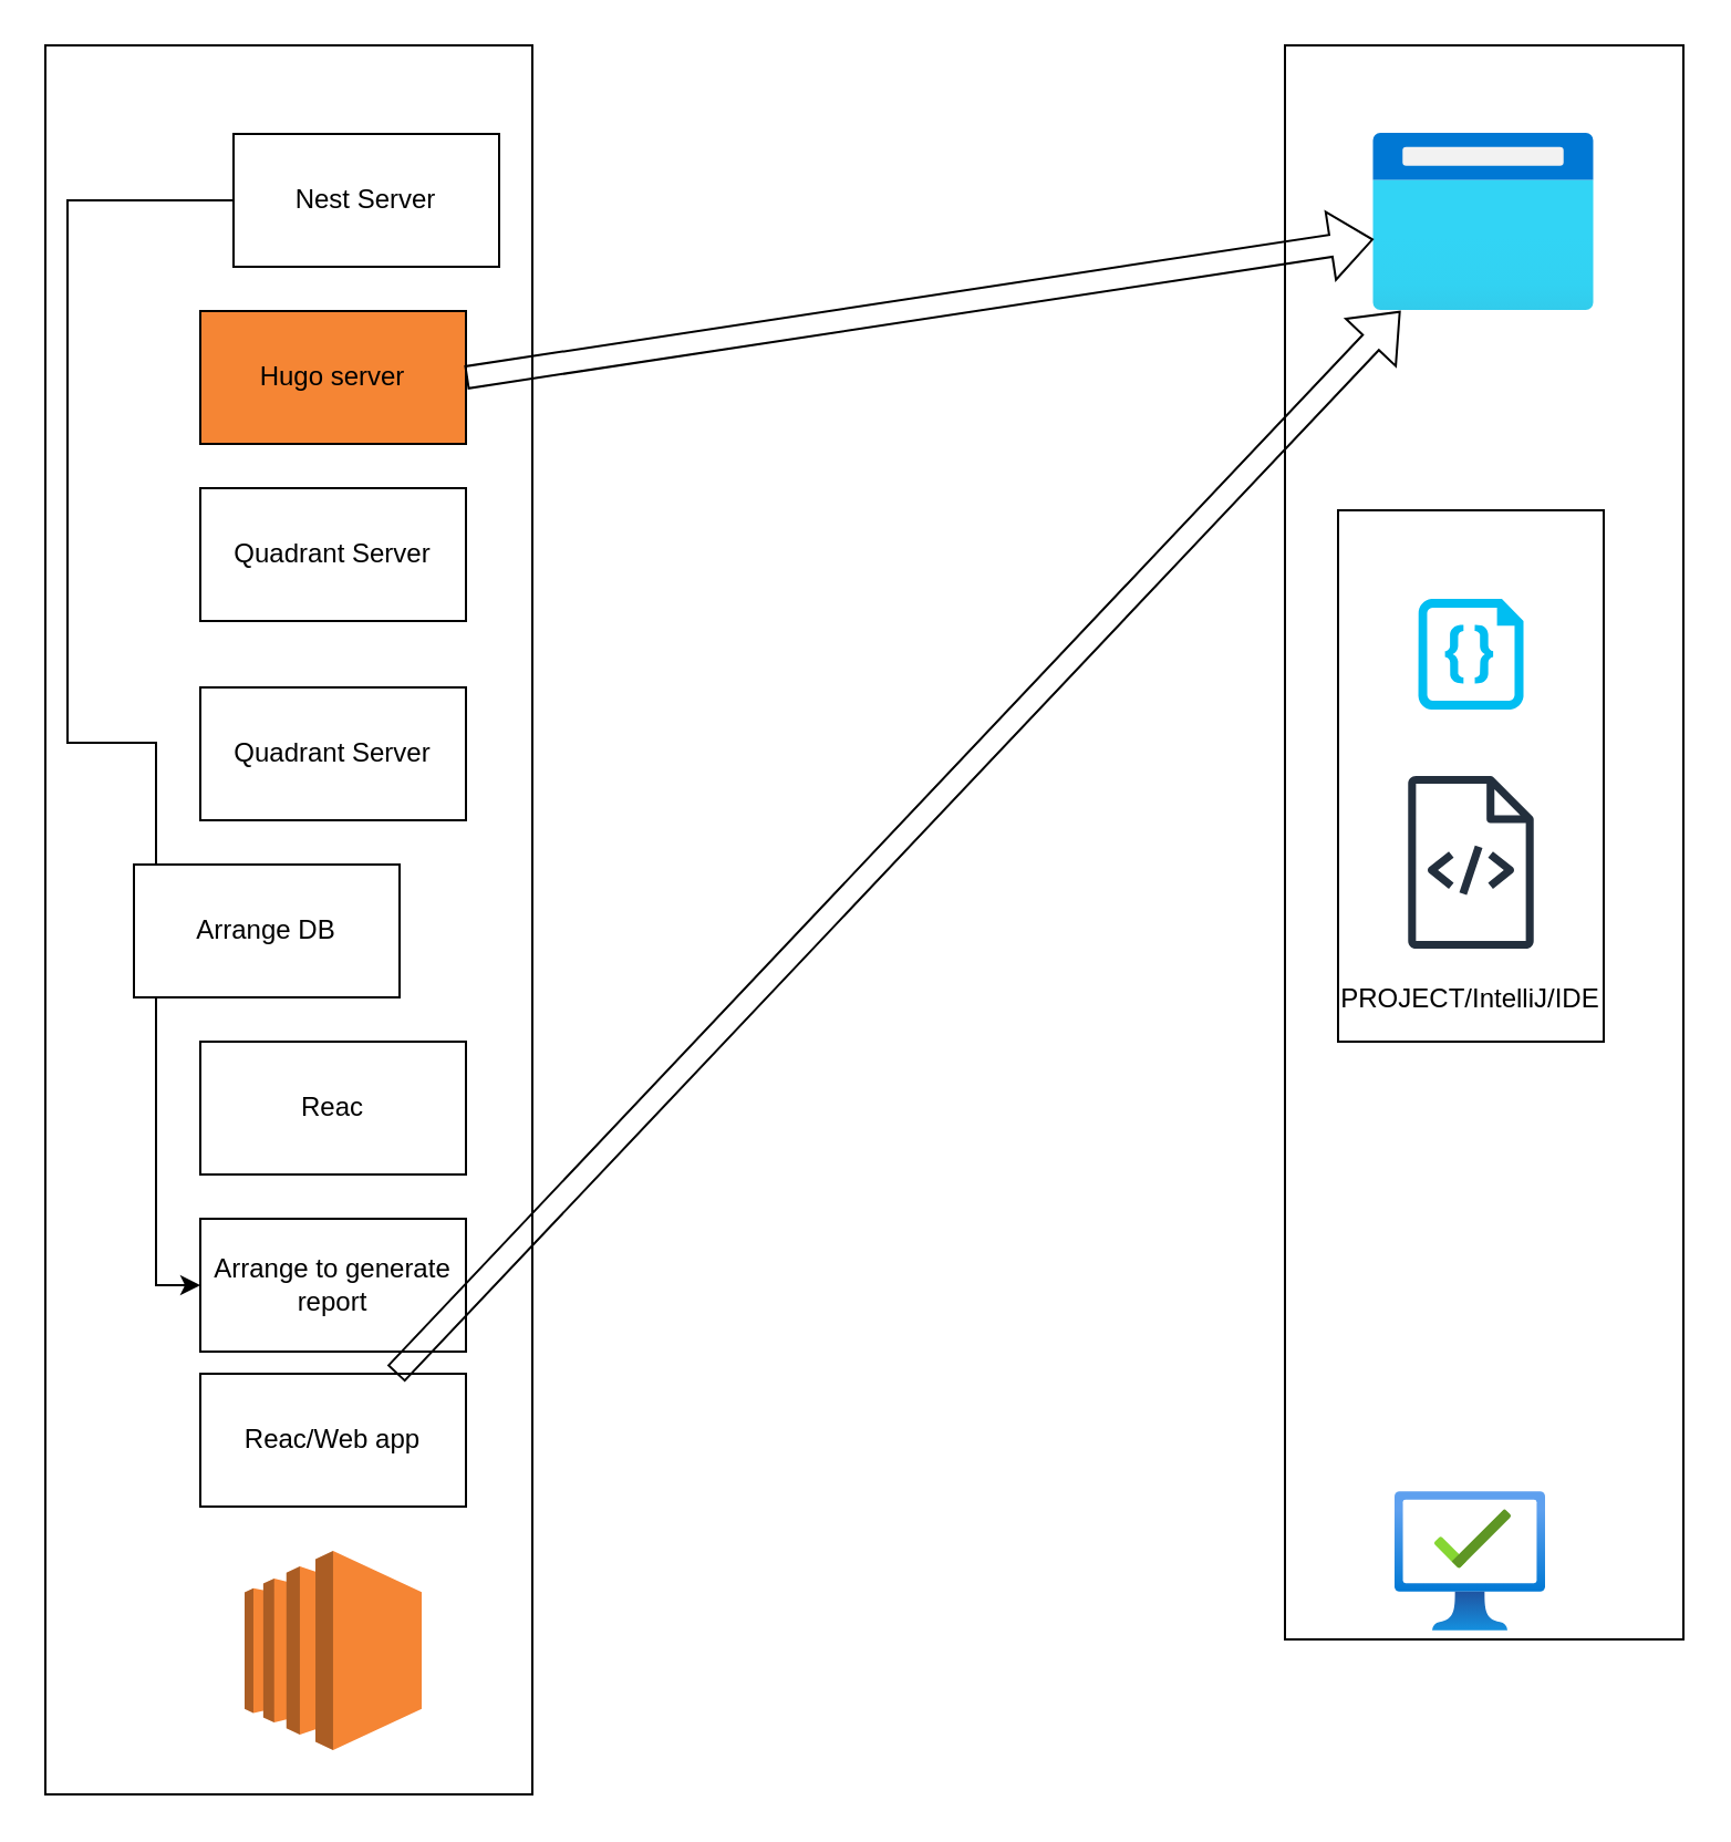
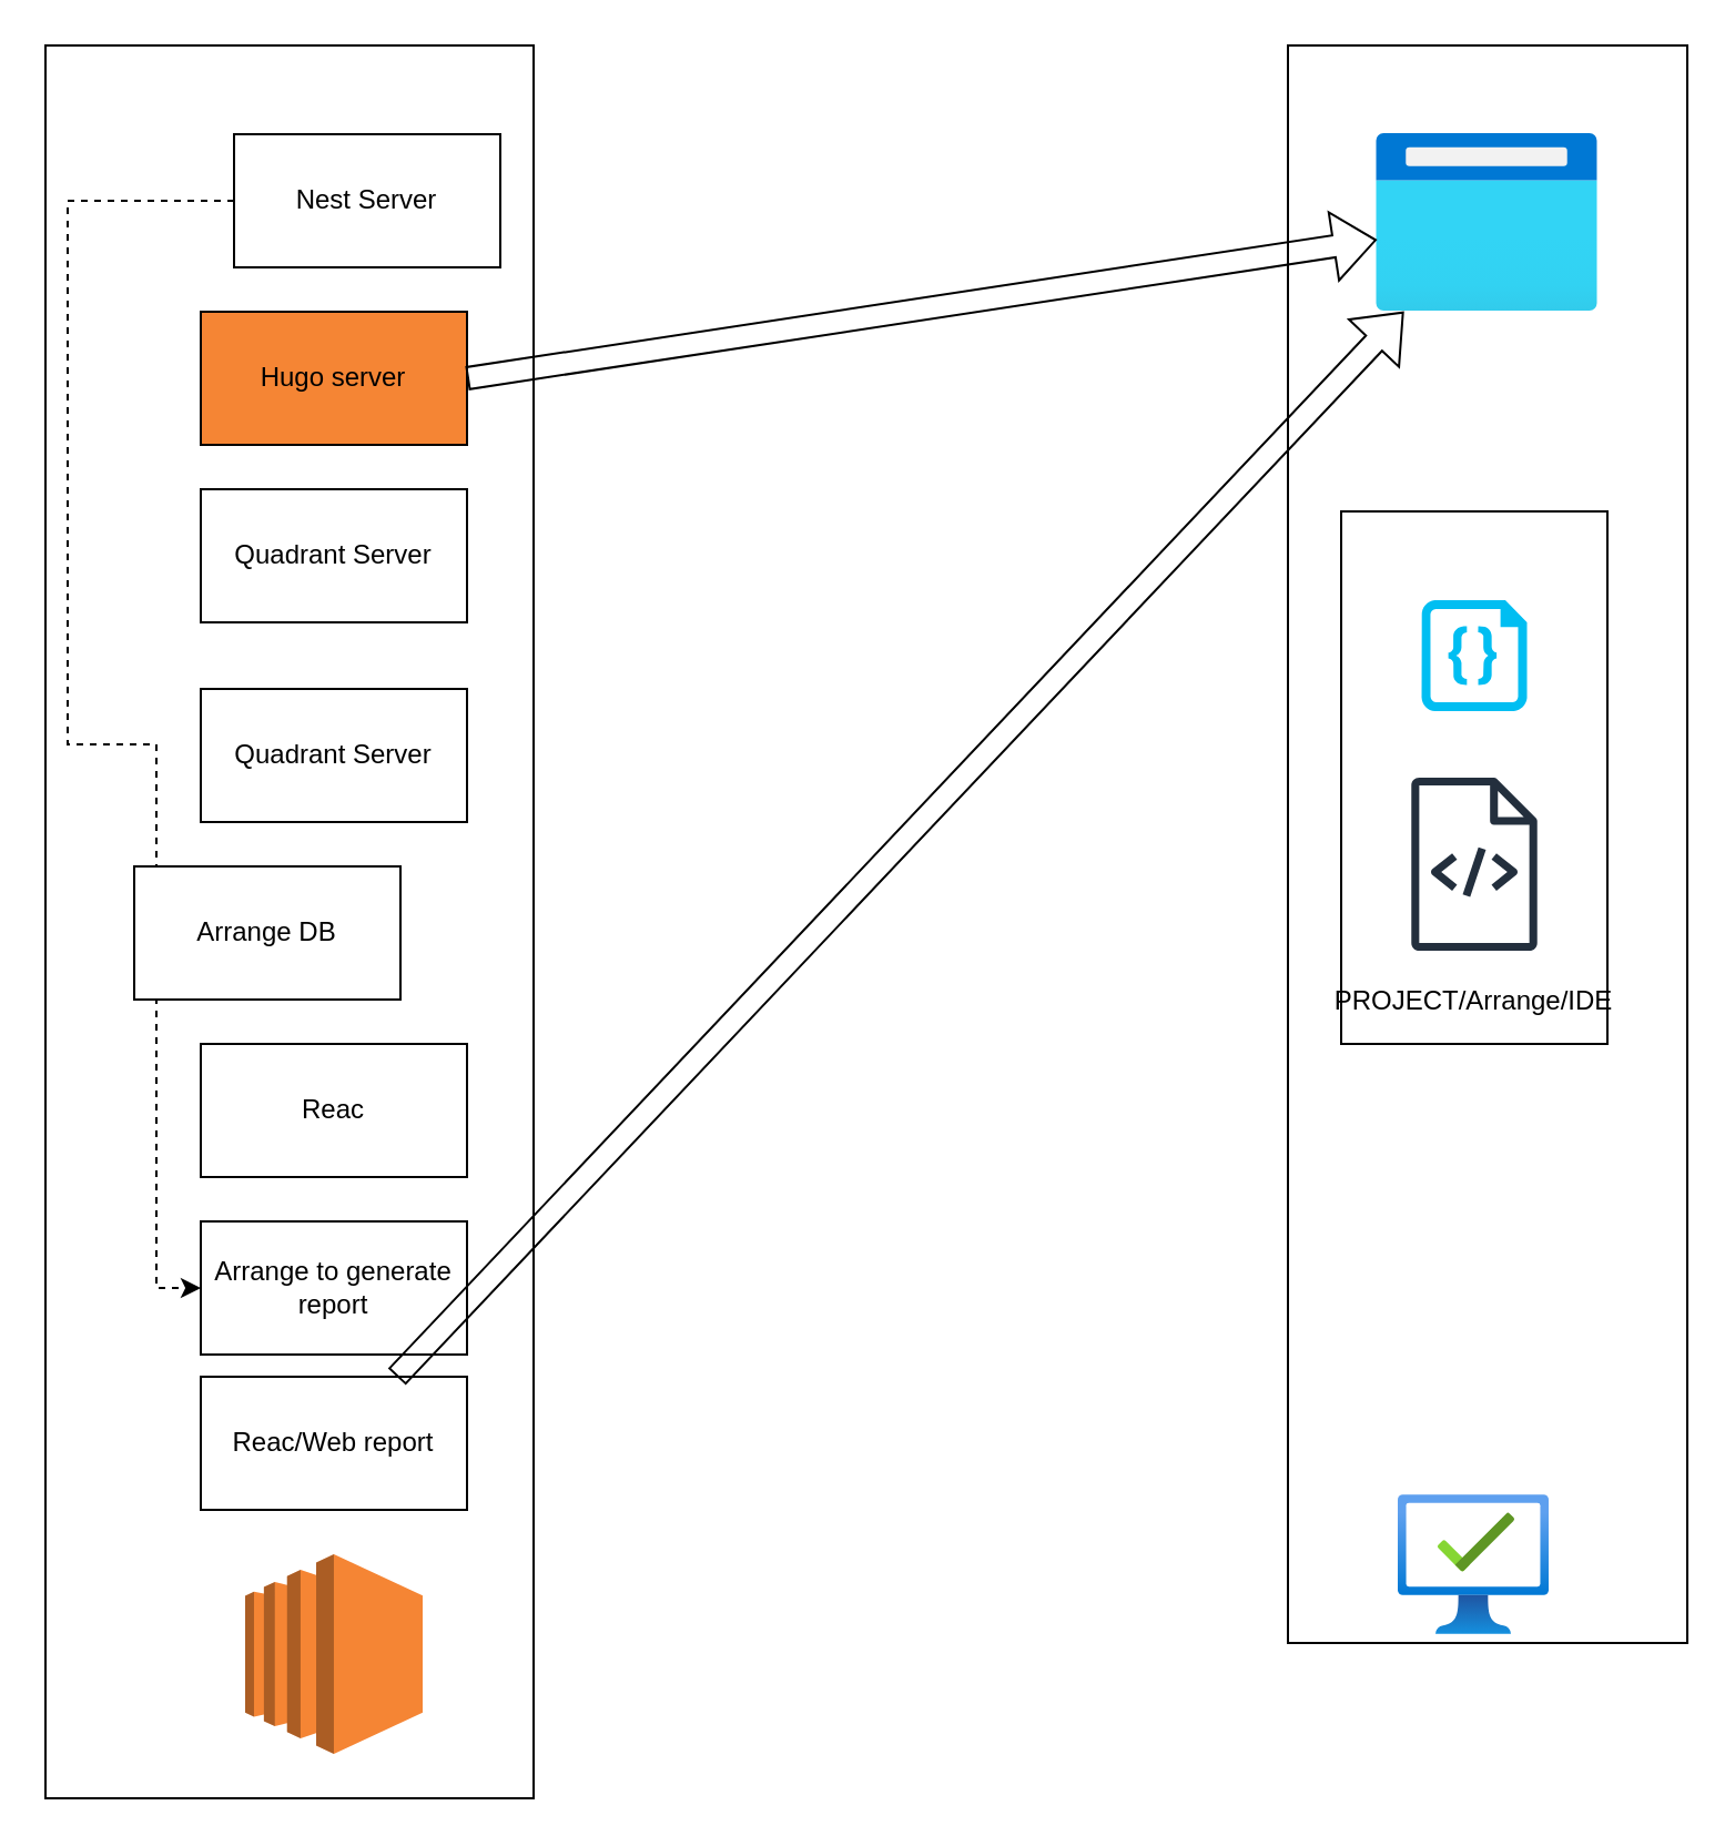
- <mxCell id="5" style="edgeStyle=orthogonalEdgeStyle;rounded=0;orthogonalLoop=1;jettySize=auto;html=1;entryX=0;entryY=0.5;entryDx=0;entryDy=0;" edge="1" parent="1" source="6" target="12"><mxGeometry relative="1" as="geometry"><Array as="points"><mxPoint x="30" y="90" /><mxPoint x="30" y="335" /><mxPoint x="70" y="335" /><mxPoint x="70" y="580" /></Array></mxGeometry></mxCell>
+ <mxCell id="5" style="edgeStyle=orthogonalEdgeStyle;rounded=0;orthogonalLoop=1;jettySize=auto;html=1;entryX=0;entryY=0.5;entryDx=0;entryDy=0;dashed=1;" edge="1" parent="1" source="6" target="12"><mxGeometry relative="1" as="geometry"><Array as="points"><mxPoint x="30" y="90" /><mxPoint x="30" y="335" /><mxPoint x="70" y="335" /><mxPoint x="70" y="580" /></Array></mxGeometry></mxCell>
- <mxCell id="21" value="&lt;br&gt;&lt;br&gt;&lt;br&gt;&lt;br&gt;&lt;br&gt;&lt;br&gt;&lt;br&gt;&lt;br&gt;&lt;br&gt;&lt;br&gt;&lt;br&gt;&lt;br&gt;&lt;br&gt;&lt;br&gt;PROJECT/IntelliJ/IDE" style="rounded=0;whiteSpace=wrap;html=1;fillColor=none;align=center;" vertex="1" parent="1"><mxGeometry x="604" y="230" width="120" height="240" as="geometry" /></mxCell>
+ <mxCell id="21" value="&lt;br&gt;&lt;br&gt;&lt;br&gt;&lt;br&gt;&lt;br&gt;&lt;br&gt;&lt;br&gt;&lt;br&gt;&lt;br&gt;&lt;br&gt;&lt;br&gt;&lt;br&gt;&lt;br&gt;&lt;br&gt;PROJECT/Arrange/IDE" style="rounded=0;whiteSpace=wrap;html=1;fillColor=none;align=center;" vertex="1" parent="1"><mxGeometry x="604" y="230" width="120" height="240" as="geometry" /></mxCell>
- <mxCell id="17" value="Reac/Web app" style="rounded=0;whiteSpace=wrap;html=1;" vertex="1" parent="1"><mxGeometry x="90" y="620" width="120" height="60" as="geometry" /></mxCell>
+ <mxCell id="17" value="Reac/Web report" style="rounded=0;whiteSpace=wrap;html=1;" vertex="1" parent="1"><mxGeometry x="90" y="620" width="120" height="60" as="geometry" /></mxCell>
